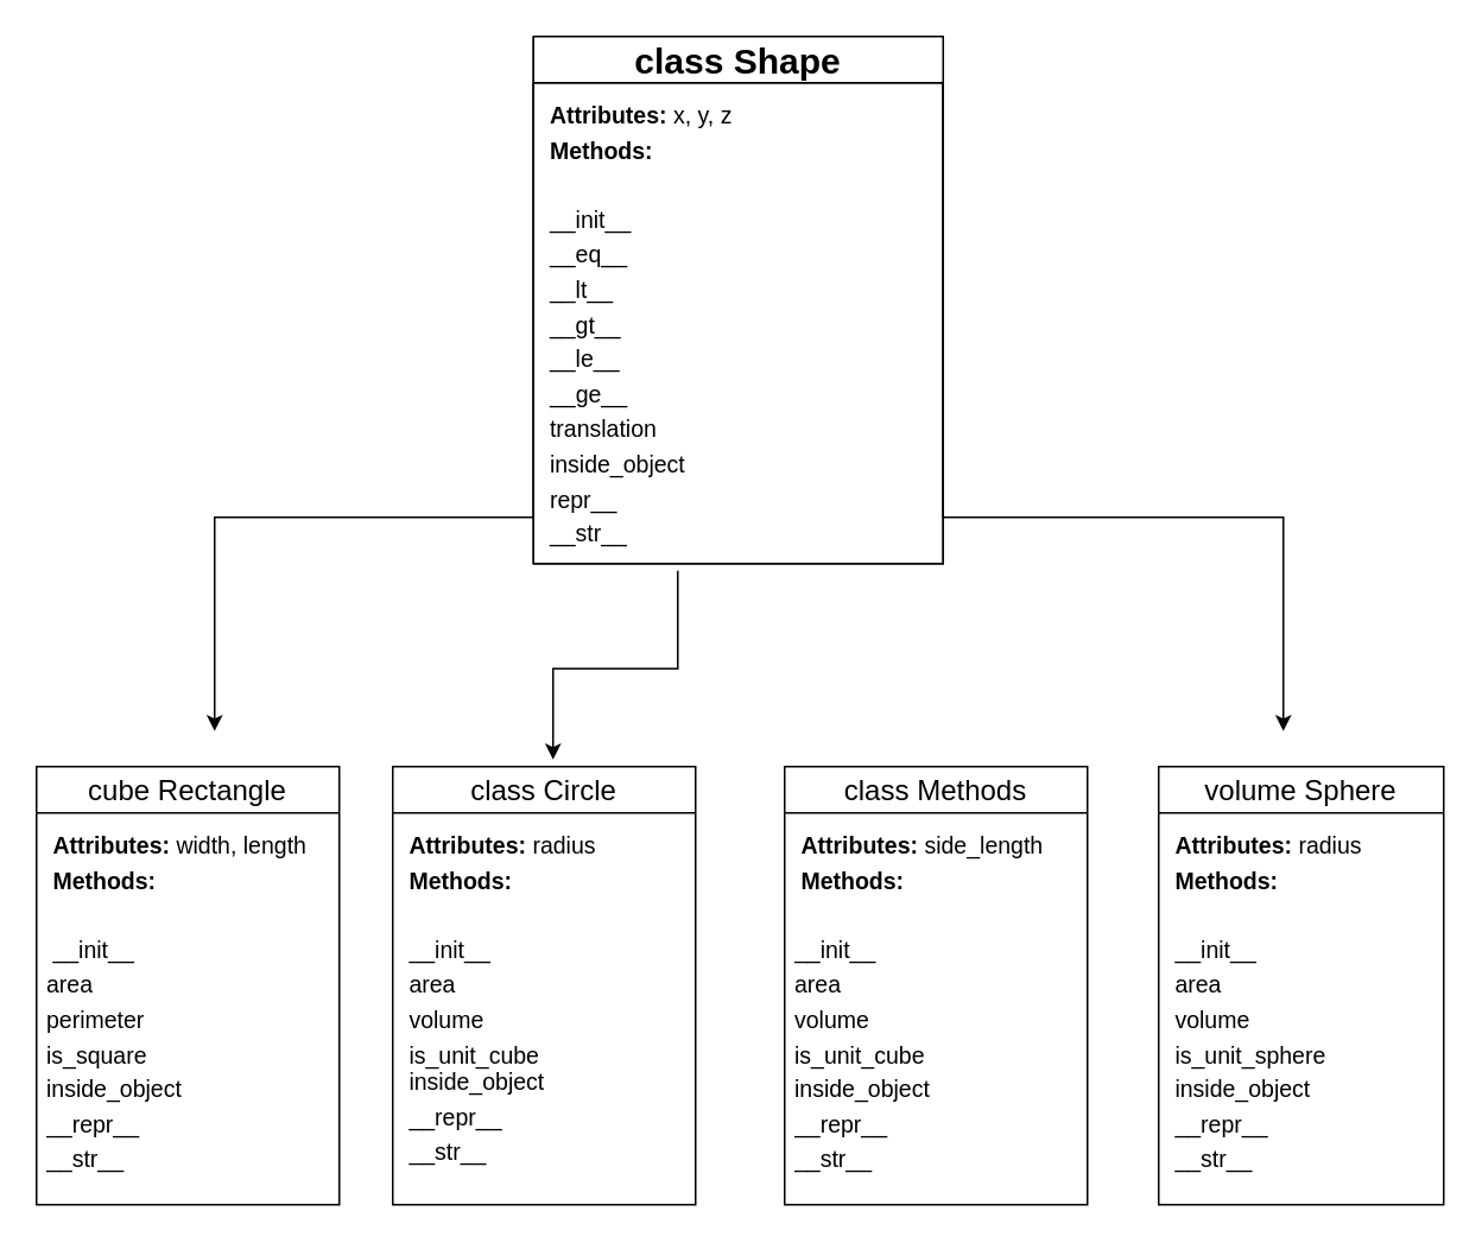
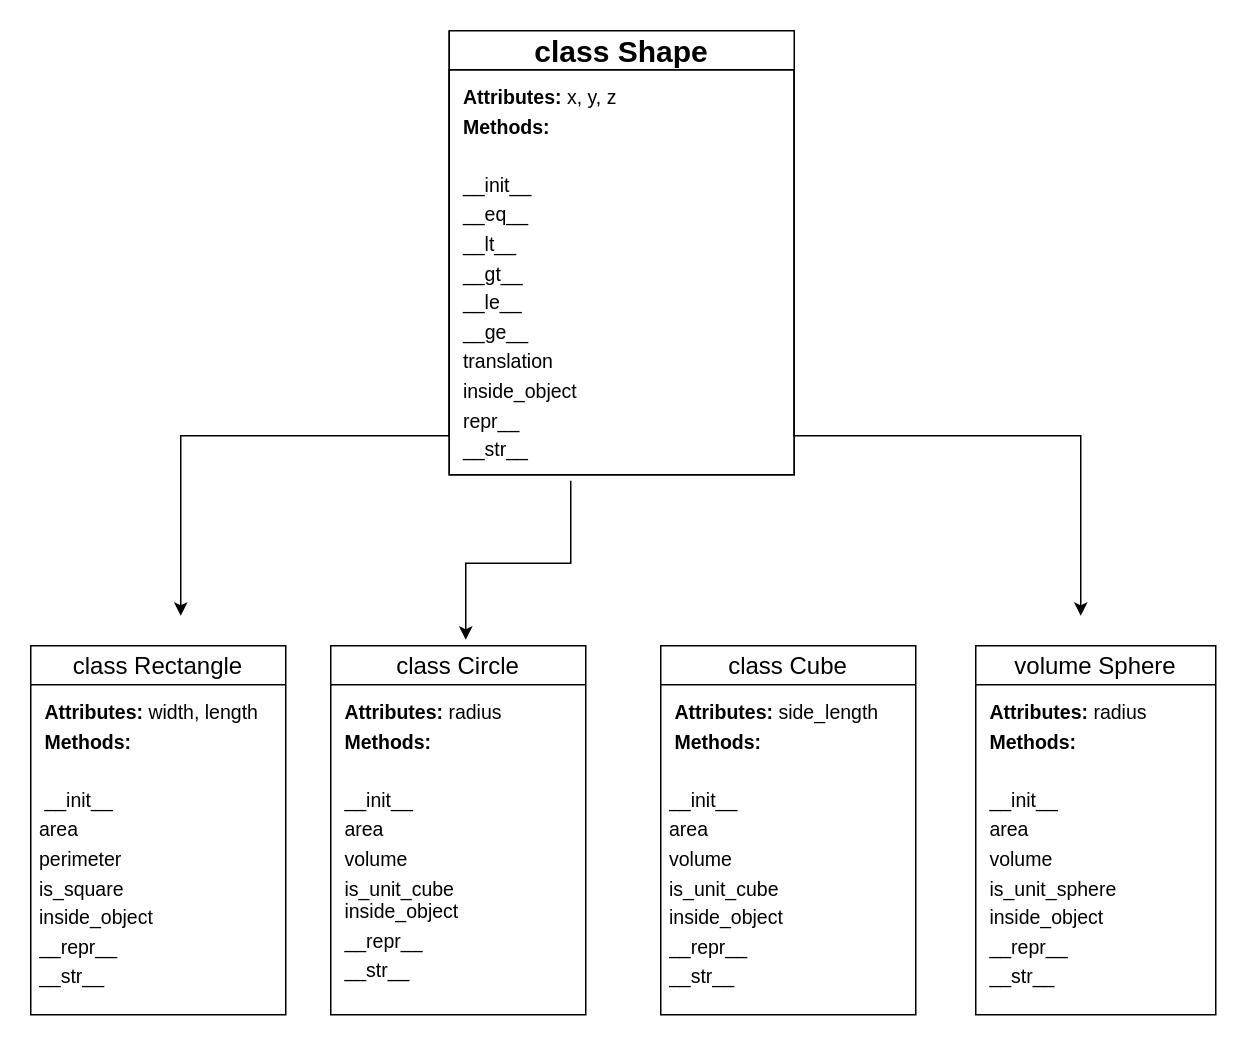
- <mxCell id="5" value="&lt;font style=&quot;font-size: 16px;&quot;&gt;cube Rectangle&lt;/font&gt;" style="swimlane;fontStyle=0;childLayout=stackLayout;horizontal=1;startSize=26;fillColor=none;horizontalStack=0;resizeParent=1;resizeParentMax=0;resizeLast=0;collapsible=1;marginBottom=0;whiteSpace=wrap;html=1;" vertex="1" parent="1"><mxGeometry x="20" y="430" width="170" height="246" as="geometry" /></mxCell>
+ <mxCell id="5" value="&lt;font style=&quot;font-size: 16px;&quot;&gt;class Rectangle&lt;/font&gt;" style="swimlane;fontStyle=0;childLayout=stackLayout;horizontal=1;startSize=26;fillColor=none;horizontalStack=0;resizeParent=1;resizeParentMax=0;resizeLast=0;collapsible=1;marginBottom=0;whiteSpace=wrap;html=1;" vertex="1" parent="1"><mxGeometry x="20" y="430" width="170" height="246" as="geometry" /></mxCell>
- <mxCell id="7" value="&lt;font style=&quot;font-size: 16px;&quot;&gt;class Methods&lt;/font&gt;" style="swimlane;fontStyle=0;childLayout=stackLayout;horizontal=1;startSize=26;fillColor=none;horizontalStack=0;resizeParent=1;resizeParentMax=0;resizeLast=0;collapsible=1;marginBottom=0;whiteSpace=wrap;html=1;" vertex="1" parent="1"><mxGeometry x="440" y="430" width="170" height="246" as="geometry" /></mxCell>
+ <mxCell id="7" value="&lt;font style=&quot;font-size: 16px;&quot;&gt;class Cube&lt;/font&gt;" style="swimlane;fontStyle=0;childLayout=stackLayout;horizontal=1;startSize=26;fillColor=none;horizontalStack=0;resizeParent=1;resizeParentMax=0;resizeLast=0;collapsible=1;marginBottom=0;whiteSpace=wrap;html=1;" vertex="1" parent="1"><mxGeometry x="440" y="430" width="170" height="246" as="geometry" /></mxCell>
